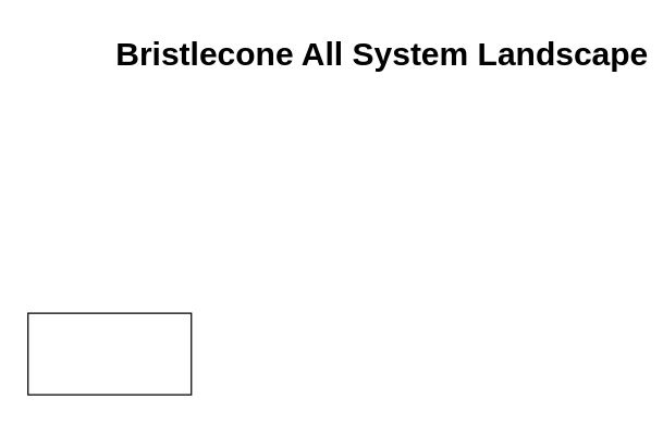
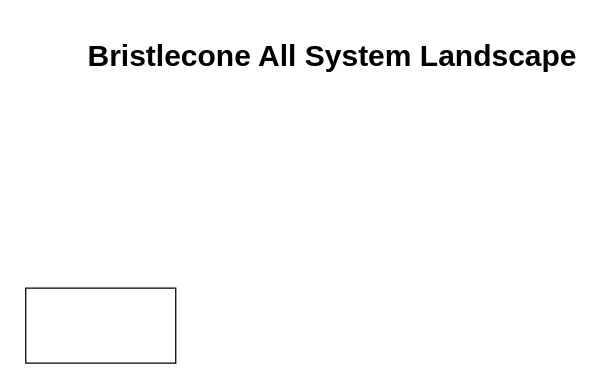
- <mxCell id="3" value="Bristlecone All System Landscape" style="text;strokeColor=none;fillColor=none;html=1;fontSize=24;fontStyle=1;verticalAlign=middle;align=center;" vertex="1" parent="1"><mxGeometry x="80" y="15" width="400" height="50" as="geometry" /></mxCell>
+ <mxCell id="3" value="Bristlecone All System Landscape" style="text;strokeColor=none;fillColor=none;html=1;fontSize=24;fontStyle=1;verticalAlign=middle;align=center;" vertex="1" parent="1"><mxGeometry x="65" y="20" width="400" height="50" as="geometry" /></mxCell>
